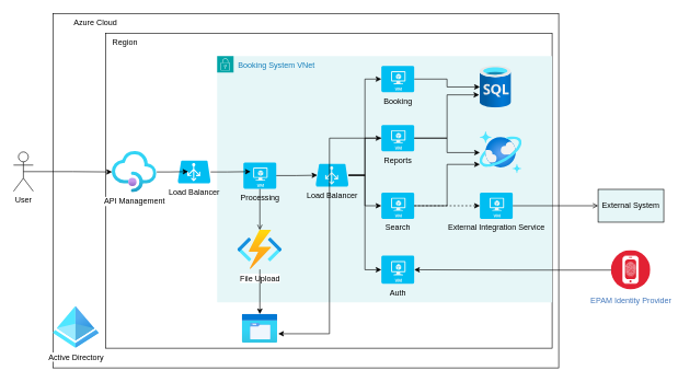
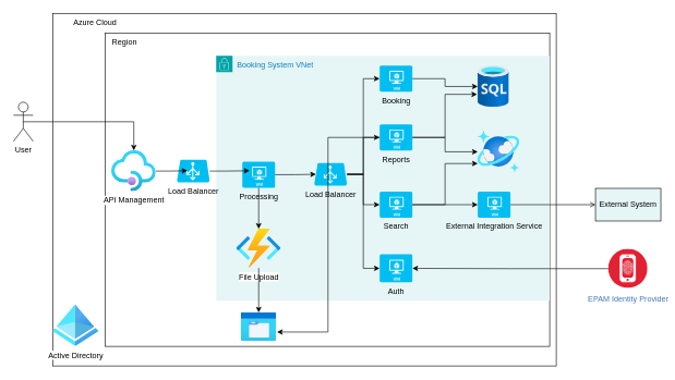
- <mxCell id="19" value="User" style="shape=umlActor;verticalLabelPosition=bottom;verticalAlign=top;html=1;outlineConnect=0;" vertex="1" parent="1"><mxGeometry y="231" width="30" height="60" as="geometry" x="20" /></mxCell>
+ <mxCell id="19" value="User" style="shape=umlActor;verticalLabelPosition=bottom;verticalAlign=top;html=1;outlineConnect=0;" vertex="1" parent="1"><mxGeometry x="20" y="156" width="30" height="60" as="geometry" /></mxCell>
- <mxCell id="37" style="edgeStyle=orthogonalEdgeStyle;rounded=0;orthogonalLoop=1;jettySize=auto;html=1;entryX=0;entryY=0.5;entryDx=0;entryDy=0;entryPerimeter=0;dashed=1;" edge="1" parent="1" source="28" target="36"><mxGeometry relative="1" as="geometry" /></mxCell>
+ <mxCell id="37" style="edgeStyle=orthogonalEdgeStyle;rounded=0;orthogonalLoop=1;jettySize=auto;html=1;entryX=0;entryY=0.5;entryDx=0;entryDy=0;entryPerimeter=0;" edge="1" parent="1" source="28" target="36"><mxGeometry relative="1" as="geometry" /></mxCell>
- <mxCell id="7" style="edgeStyle=orthogonalEdgeStyle;rounded=0;orthogonalLoop=1;jettySize=auto;html=1;endArrow=open;" edge="1" parent="6" source="8" target="9"><mxGeometry relative="1" as="geometry" /></mxCell>
+ <mxCell id="7" style="edgeStyle=orthogonalEdgeStyle;rounded=0;orthogonalLoop=1;jettySize=auto;html=1;" edge="1" parent="6" source="8" target="9"><mxGeometry relative="1" as="geometry" /></mxCell>
